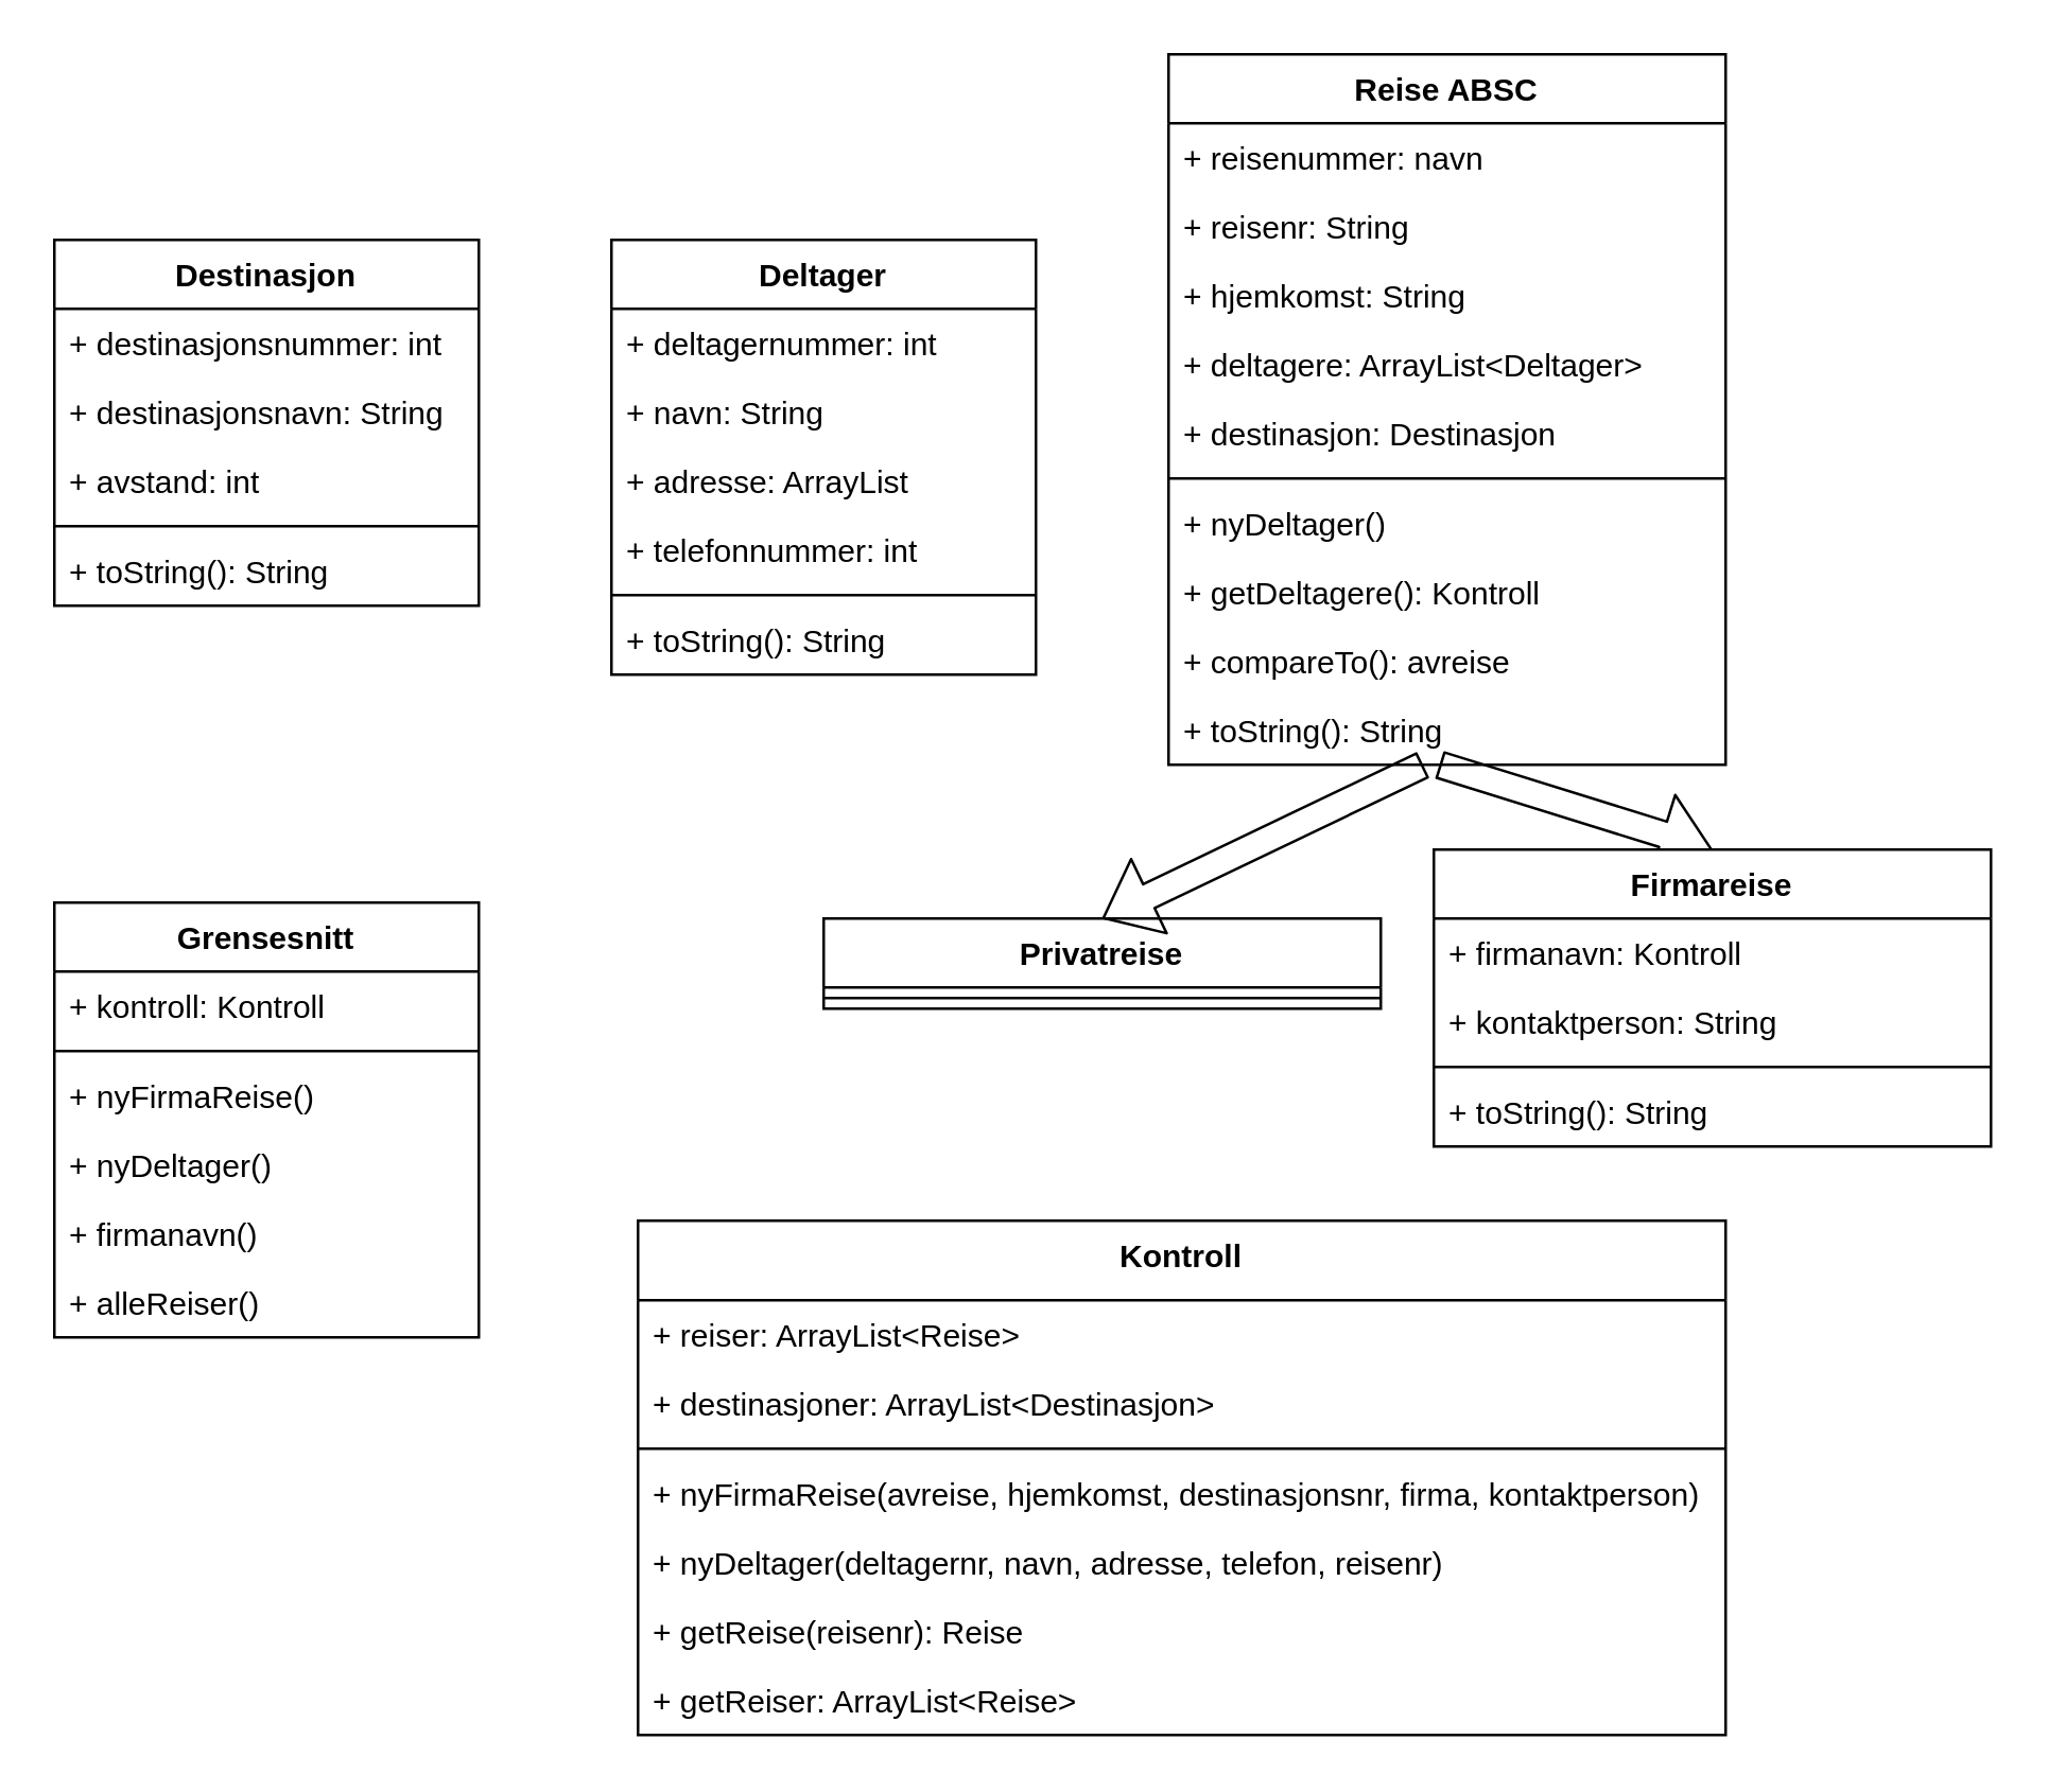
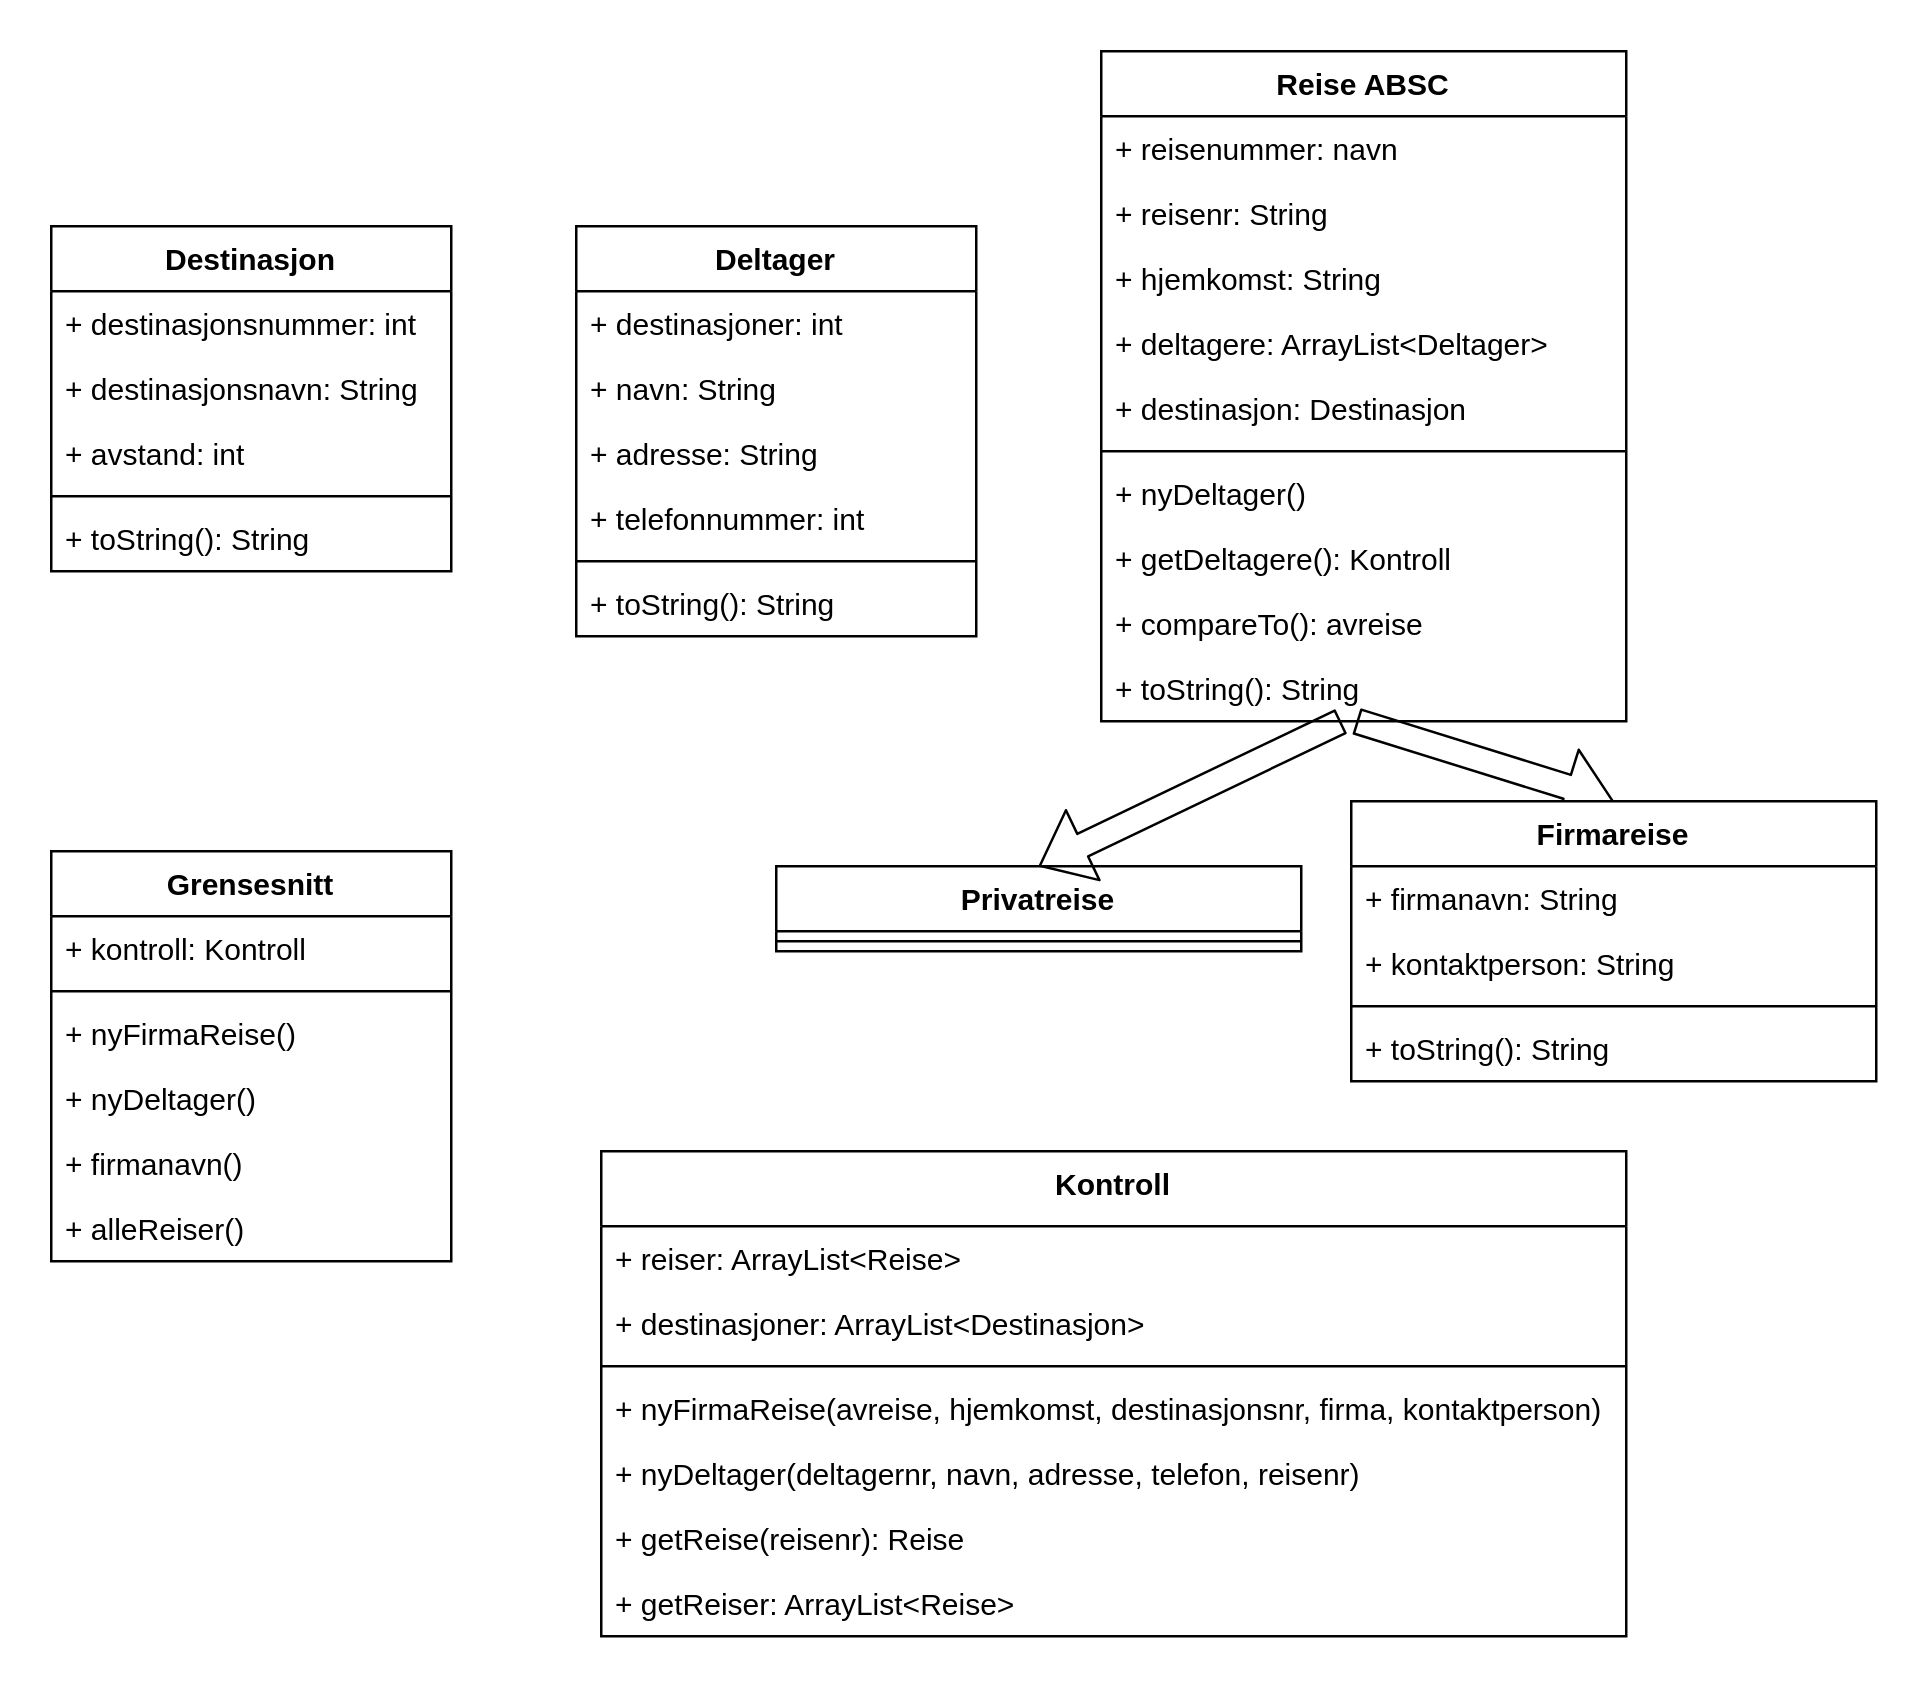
- <mxCell id="9" value="+ deltagernummer: int" style="text;strokeColor=none;fillColor=none;align=left;verticalAlign=top;spacingLeft=4;spacingRight=4;overflow=hidden;rotatable=0;points=[[0,0.5],[1,0.5]];portConstraint=eastwest;" parent="8" vertex="1"><mxGeometry y="26" width="160" height="26" as="geometry" /></mxCell>
+ <mxCell id="9" value="+ destinasjoner: int" style="text;strokeColor=none;fillColor=none;align=left;verticalAlign=top;spacingLeft=4;spacingRight=4;overflow=hidden;rotatable=0;points=[[0,0.5],[1,0.5]];portConstraint=eastwest;" parent="8" vertex="1"><mxGeometry y="26" width="160" height="26" as="geometry" /></mxCell>
- <mxCell id="11" value="+ adresse: ArrayList" style="text;strokeColor=none;fillColor=none;align=left;verticalAlign=top;spacingLeft=4;spacingRight=4;overflow=hidden;rotatable=0;points=[[0,0.5],[1,0.5]];portConstraint=eastwest;" parent="8" vertex="1"><mxGeometry y="78" width="160" height="26" as="geometry" /></mxCell>
+ <mxCell id="11" value="+ adresse: String" style="text;strokeColor=none;fillColor=none;align=left;verticalAlign=top;spacingLeft=4;spacingRight=4;overflow=hidden;rotatable=0;points=[[0,0.5],[1,0.5]];portConstraint=eastwest;" parent="8" vertex="1"><mxGeometry y="78" width="160" height="26" as="geometry" /></mxCell>
- <mxCell id="30" value="+ firmanavn: Kontroll" style="text;strokeColor=none;fillColor=none;align=left;verticalAlign=top;spacingLeft=4;spacingRight=4;overflow=hidden;rotatable=0;points=[[0,0.5],[1,0.5]];portConstraint=eastwest;" parent="29" vertex="1"><mxGeometry y="26" width="210" height="26" as="geometry" /></mxCell>
+ <mxCell id="30" value="+ firmanavn: String" style="text;strokeColor=none;fillColor=none;align=left;verticalAlign=top;spacingLeft=4;spacingRight=4;overflow=hidden;rotatable=0;points=[[0,0.5],[1,0.5]];portConstraint=eastwest;" parent="29" vertex="1"><mxGeometry y="26" width="210" height="26" as="geometry" /></mxCell>
